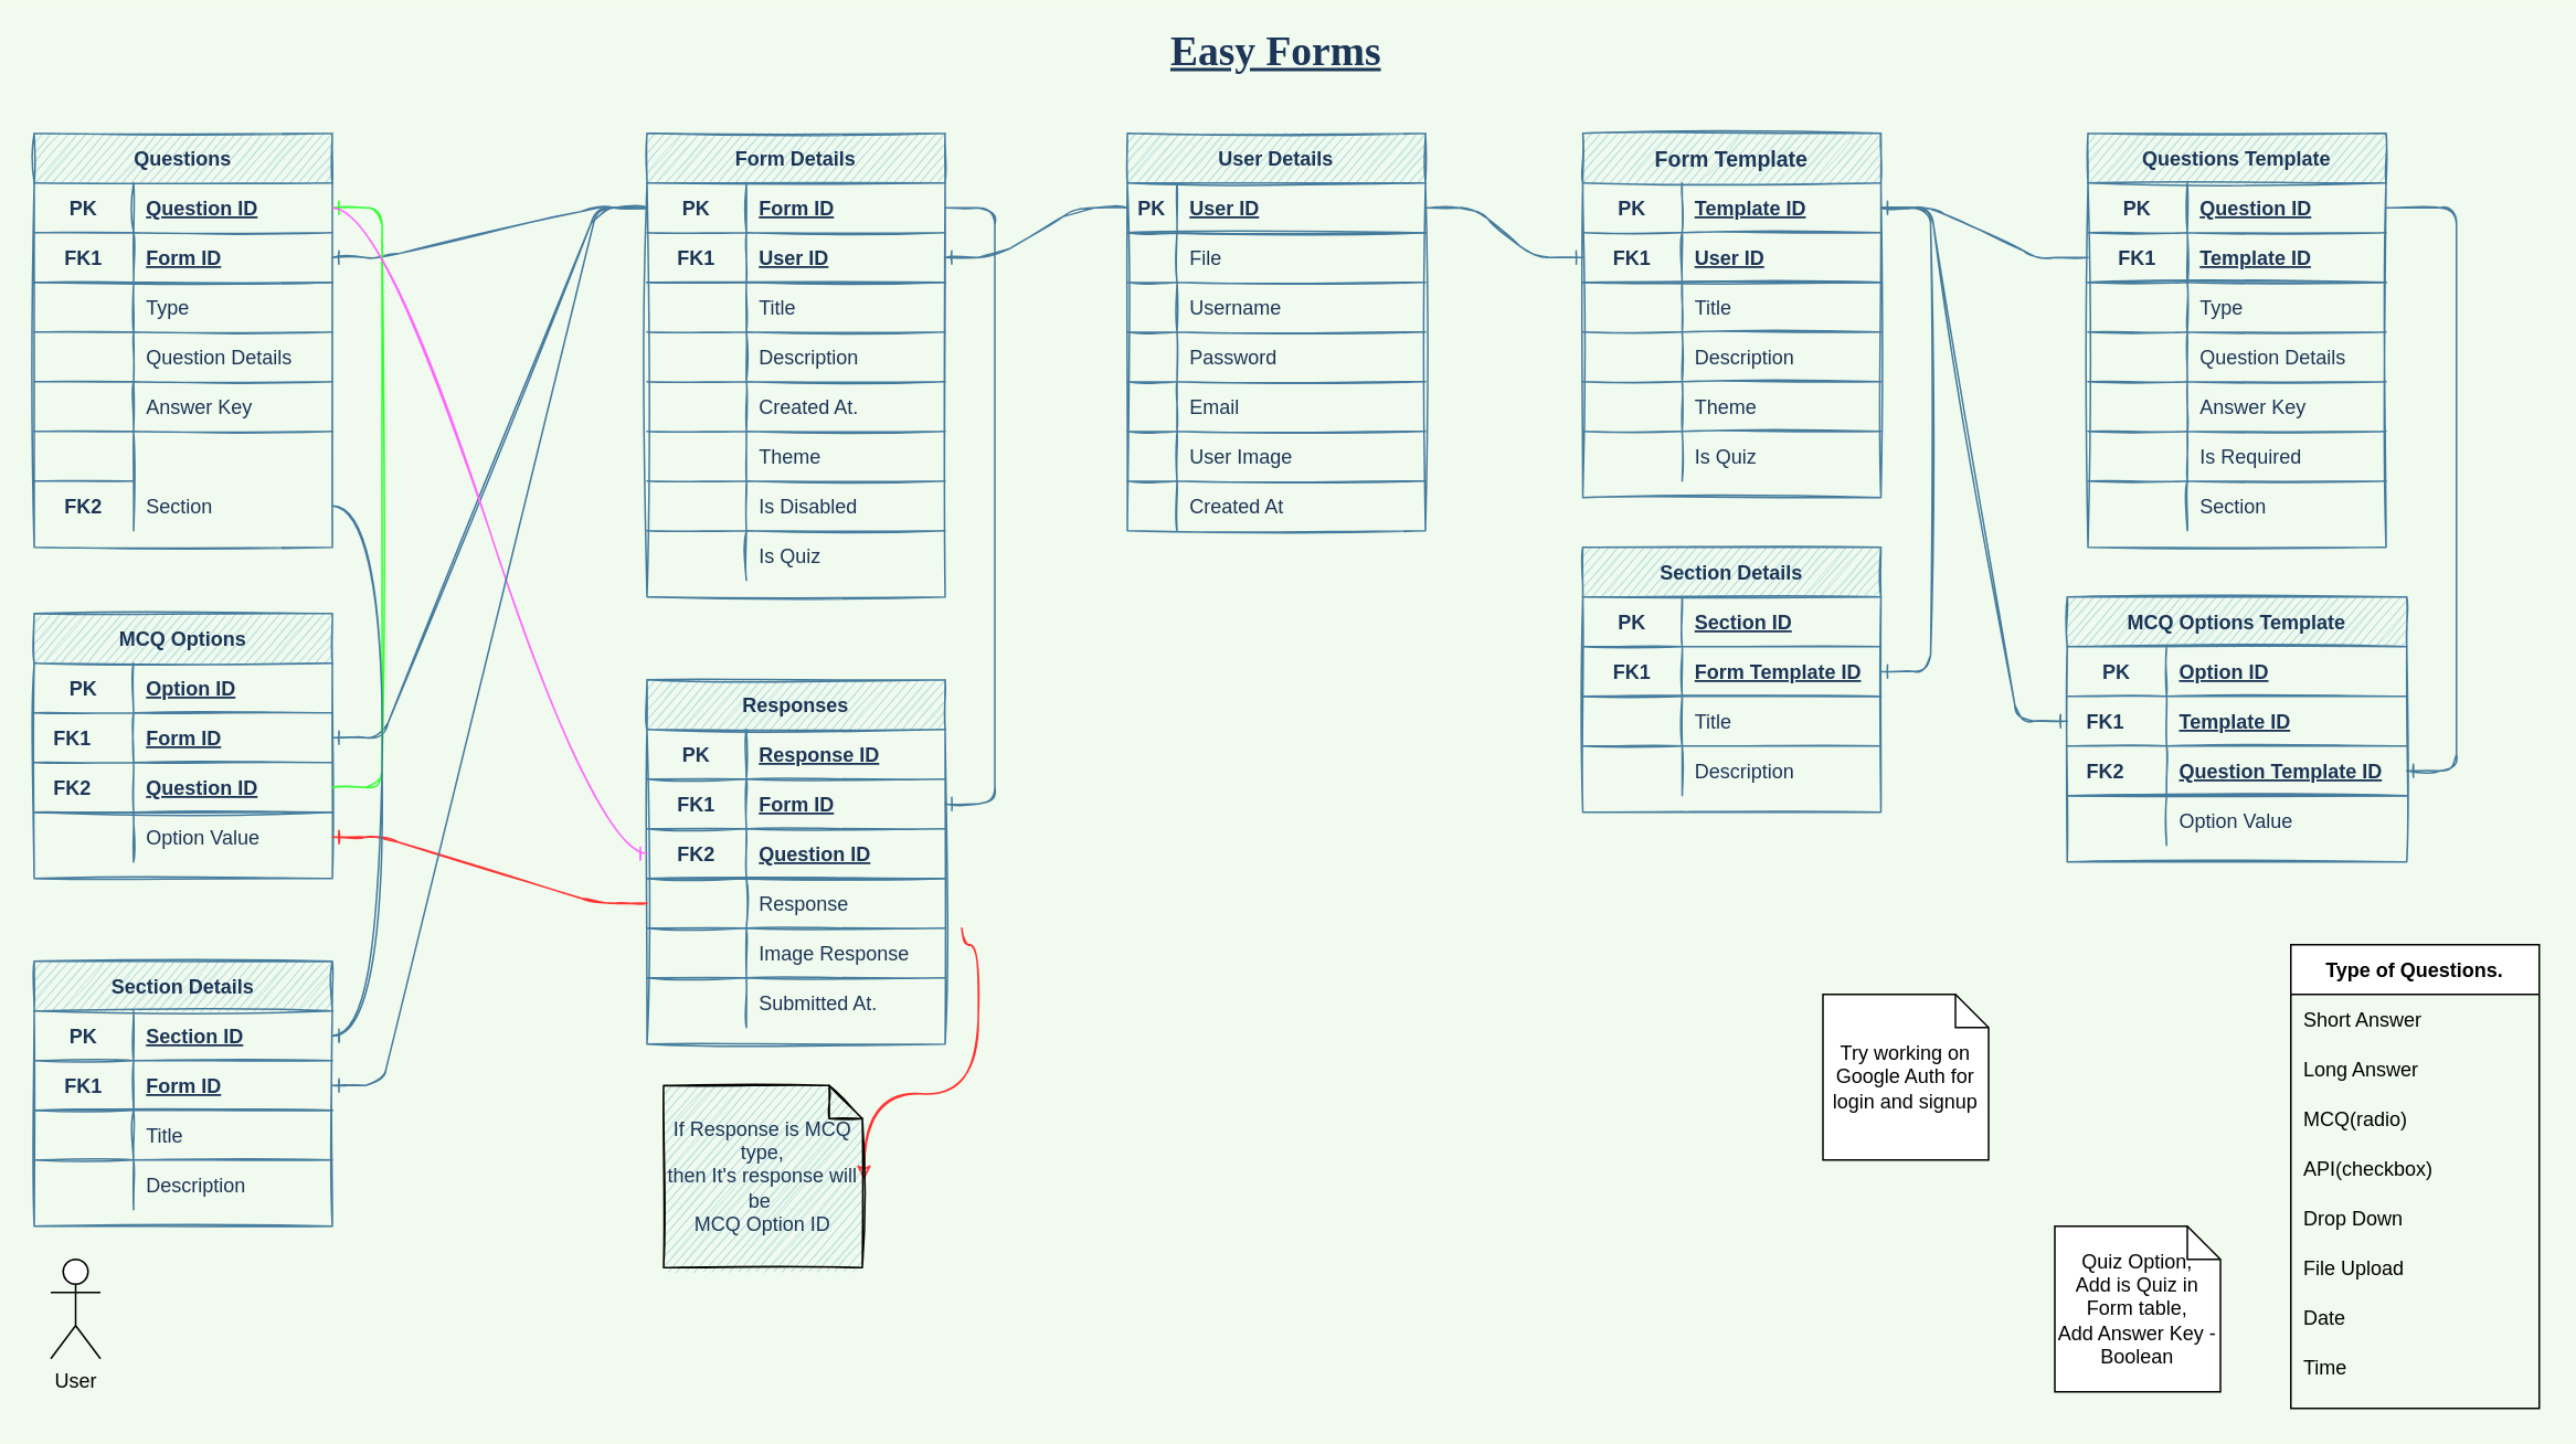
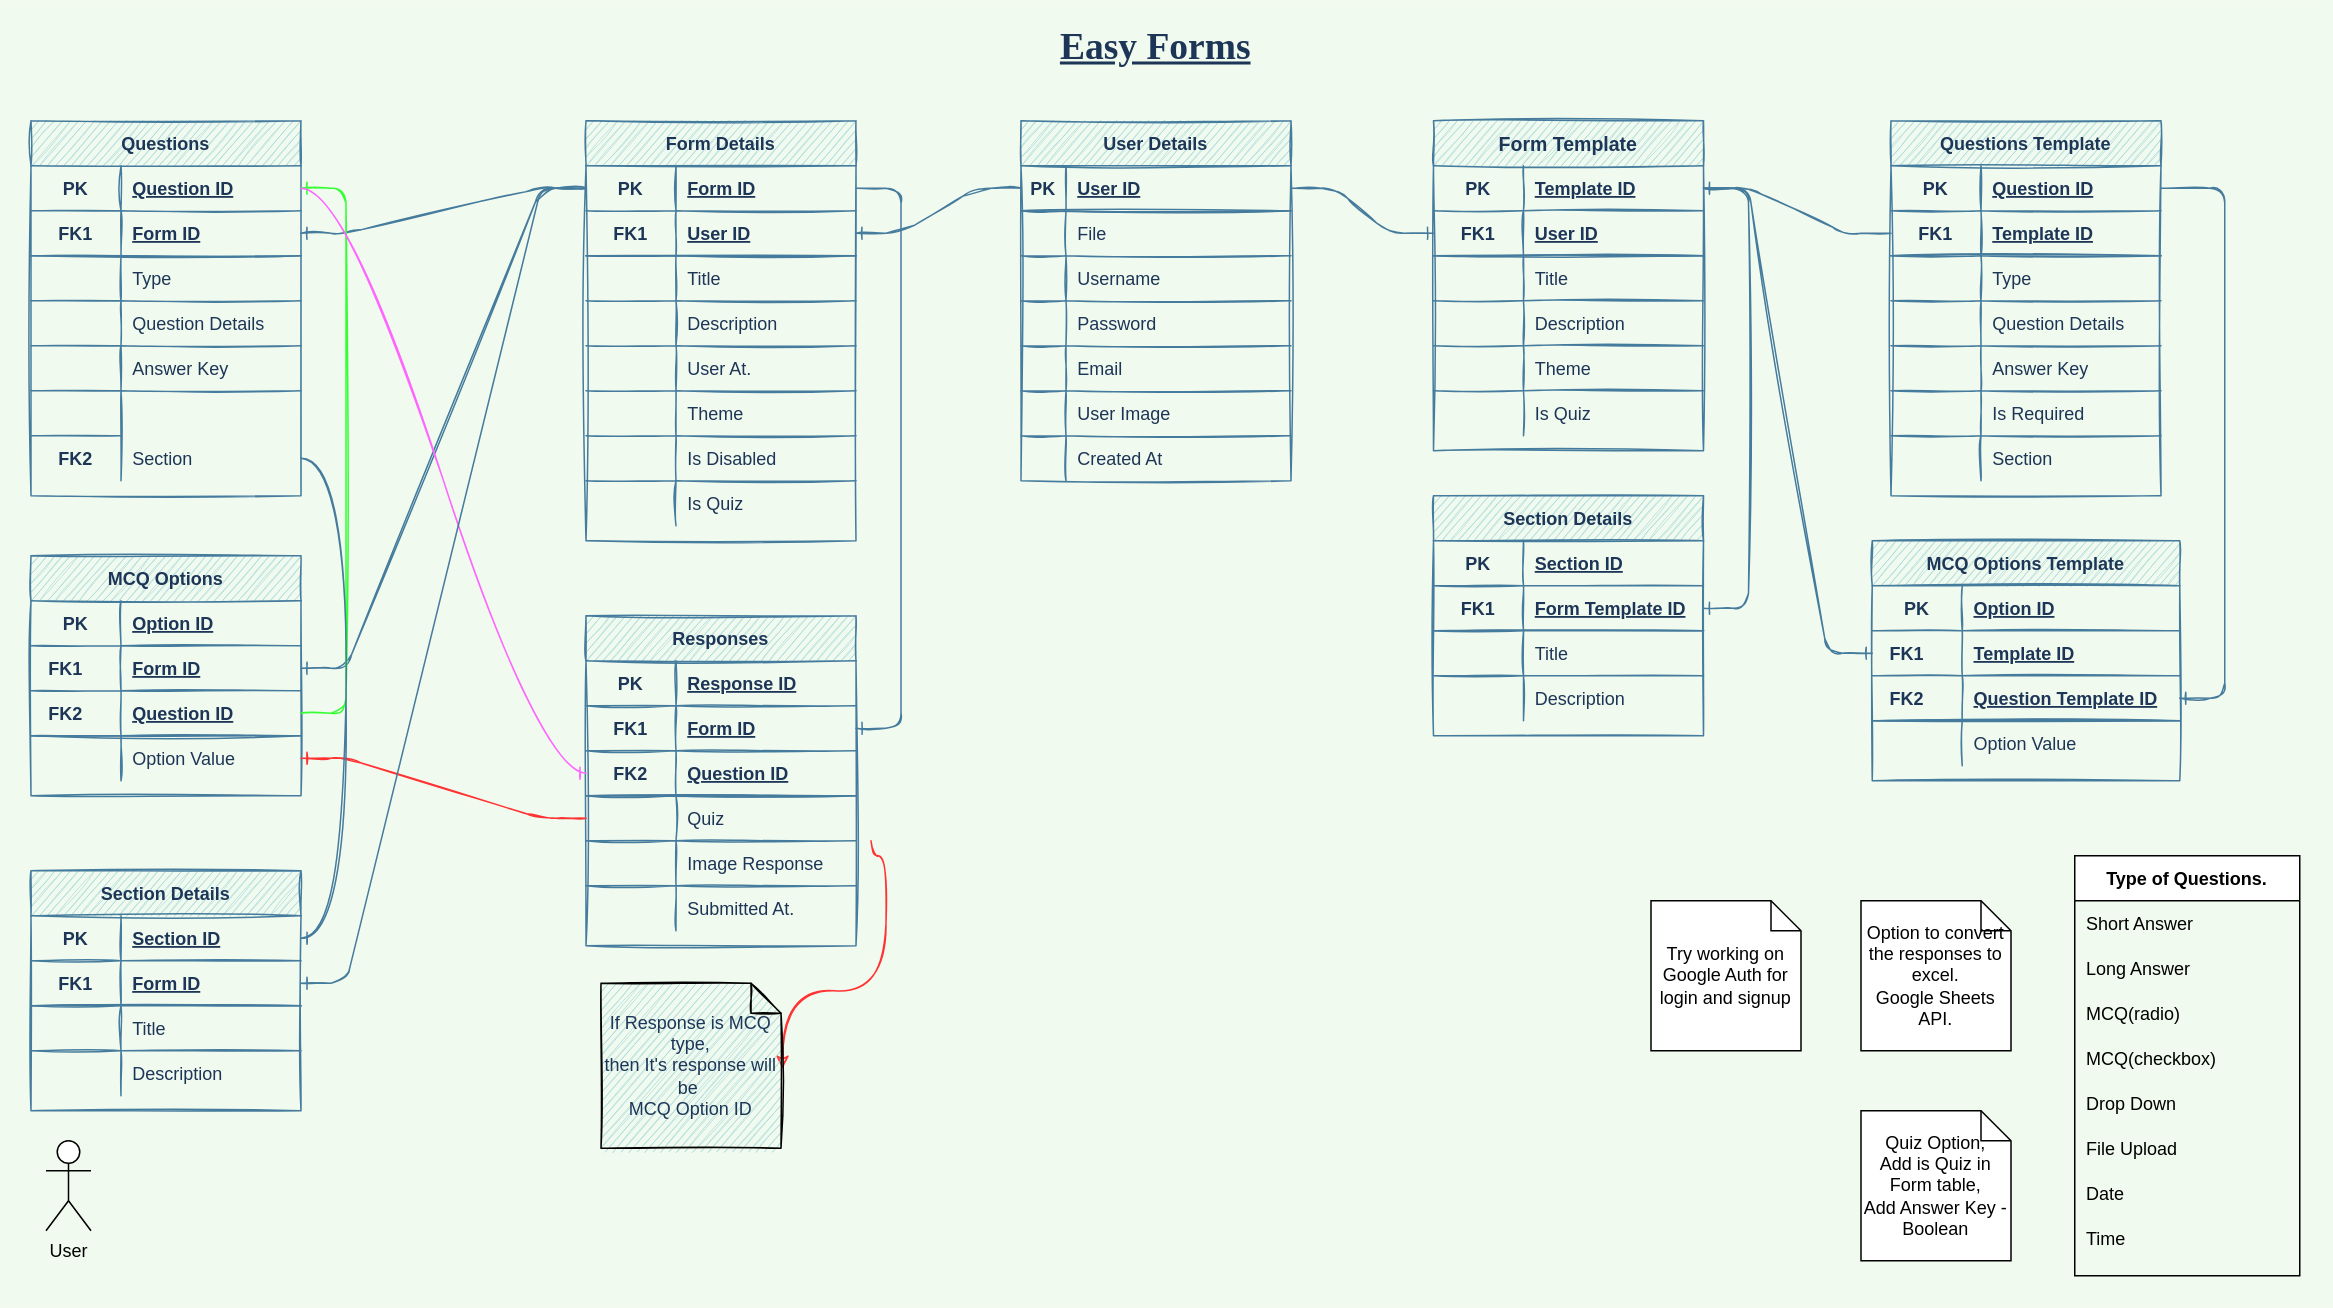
- <mxCell id="40" value="Created At." style="shape=partialRectangle;connectable=0;fillColor=none;top=0;left=0;bottom=0;right=0;align=left;spacingLeft=6;overflow=hidden;strokeColor=#457B9D;fontColor=#1D3557;sketch=1;" parent="38" vertex="1"><mxGeometry x="60" width="120" height="30" as="geometry" /></mxCell>
+ <mxCell id="40" value="User At." style="shape=partialRectangle;connectable=0;fillColor=none;top=0;left=0;bottom=0;right=0;align=left;spacingLeft=6;overflow=hidden;strokeColor=#457B9D;fontColor=#1D3557;sketch=1;" parent="38" vertex="1"><mxGeometry x="60" width="120" height="30" as="geometry" /></mxCell>
- <mxCell id="63" value="Response" style="shape=partialRectangle;connectable=0;fillColor=none;top=0;left=0;bottom=0;right=0;align=left;spacingLeft=6;overflow=hidden;strokeColor=#457B9D;fontColor=#1D3557;sketch=1;" parent="61" vertex="1"><mxGeometry x="60" width="120" height="30" as="geometry" /></mxCell>
+ <mxCell id="63" value="Quiz" style="shape=partialRectangle;connectable=0;fillColor=none;top=0;left=0;bottom=0;right=0;align=left;spacingLeft=6;overflow=hidden;strokeColor=#457B9D;fontColor=#1D3557;sketch=1;" parent="61" vertex="1"><mxGeometry x="60" width="120" height="30" as="geometry" /></mxCell>
+ <mxCell id="186" value="Option to convert the responses to excel.&lt;br&gt;Google Sheets API." style="shape=note;size=20;whiteSpace=wrap;html=1;" parent="1" vertex="1"><mxGeometry x="1240" y="600" width="100" height="100" as="geometry" /></mxCell>
- <mxCell id="209" value="API(checkbox)" style="shape=partialRectangle;connectable=0;fillColor=none;top=0;left=0;bottom=0;right=0;align=left;spacingLeft=6;overflow=hidden;" parent="208" vertex="1"><mxGeometry width="150" height="30" as="geometry" /></mxCell>
+ <mxCell id="209" value="MCQ(checkbox)" style="shape=partialRectangle;connectable=0;fillColor=none;top=0;left=0;bottom=0;right=0;align=left;spacingLeft=6;overflow=hidden;" parent="208" vertex="1"><mxGeometry width="150" height="30" as="geometry" /></mxCell>
